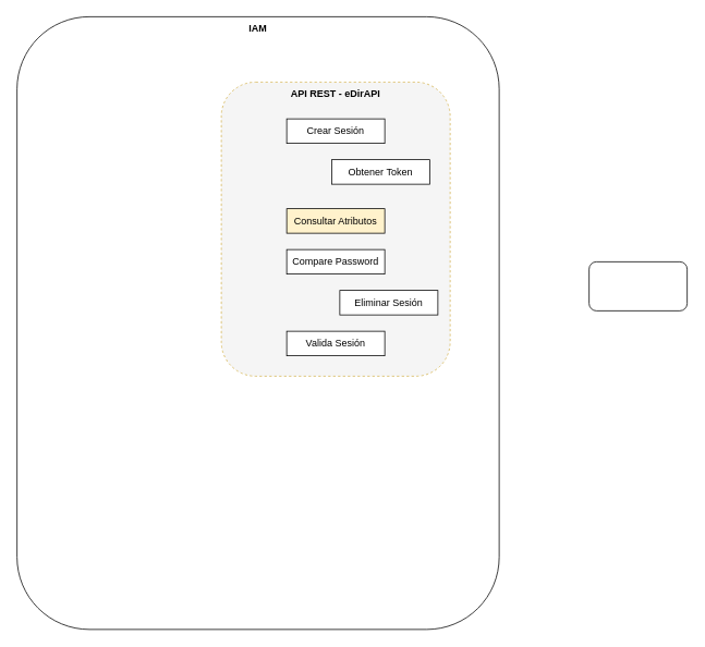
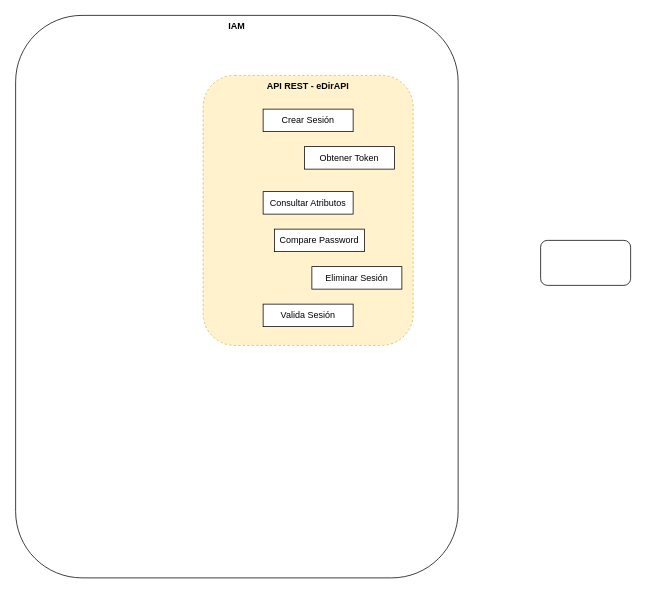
- <mxCell id="3" value="&lt;b&gt;API REST - eDirAPI&lt;/b&gt;" style="rounded=1;whiteSpace=wrap;html=1;dashed=1;verticalAlign=top;fillColor=#f5f5f5;strokeColor=#d6b656;" vertex="1" parent="1"><mxGeometry x="270" y="100" width="280" height="360" as="geometry" /></mxCell>
+ <mxCell id="3" value="&lt;b&gt;API REST - eDirAPI&lt;/b&gt;" style="rounded=1;whiteSpace=wrap;html=1;dashed=1;verticalAlign=top;fillColor=#fff2cc;strokeColor=#d6b656;" vertex="1" parent="1"><mxGeometry x="270" y="100" width="280" height="360" as="geometry" /></mxCell>
- <mxCell id="6" value="Consultar Atributos" style="rounded=0;whiteSpace=wrap;html=1;fillColor=#fff2cc;" vertex="1" parent="1"><mxGeometry x="350" y="255" width="120" height="30" as="geometry" /></mxCell>
+ <mxCell id="6" value="Consultar Atributos" style="rounded=0;whiteSpace=wrap;html=1;" vertex="1" parent="1"><mxGeometry x="350" y="255" width="120" height="30" as="geometry" /></mxCell>
- <mxCell id="7" value="Compare Password" style="rounded=0;whiteSpace=wrap;html=1;" vertex="1" parent="1"><mxGeometry x="350" y="305" width="120" height="30" as="geometry" /></mxCell>
+ <mxCell id="7" value="Compare Password" style="rounded=0;whiteSpace=wrap;html=1;" vertex="1" parent="1"><mxGeometry x="365" y="305" width="120" height="30" as="geometry" /></mxCell>
